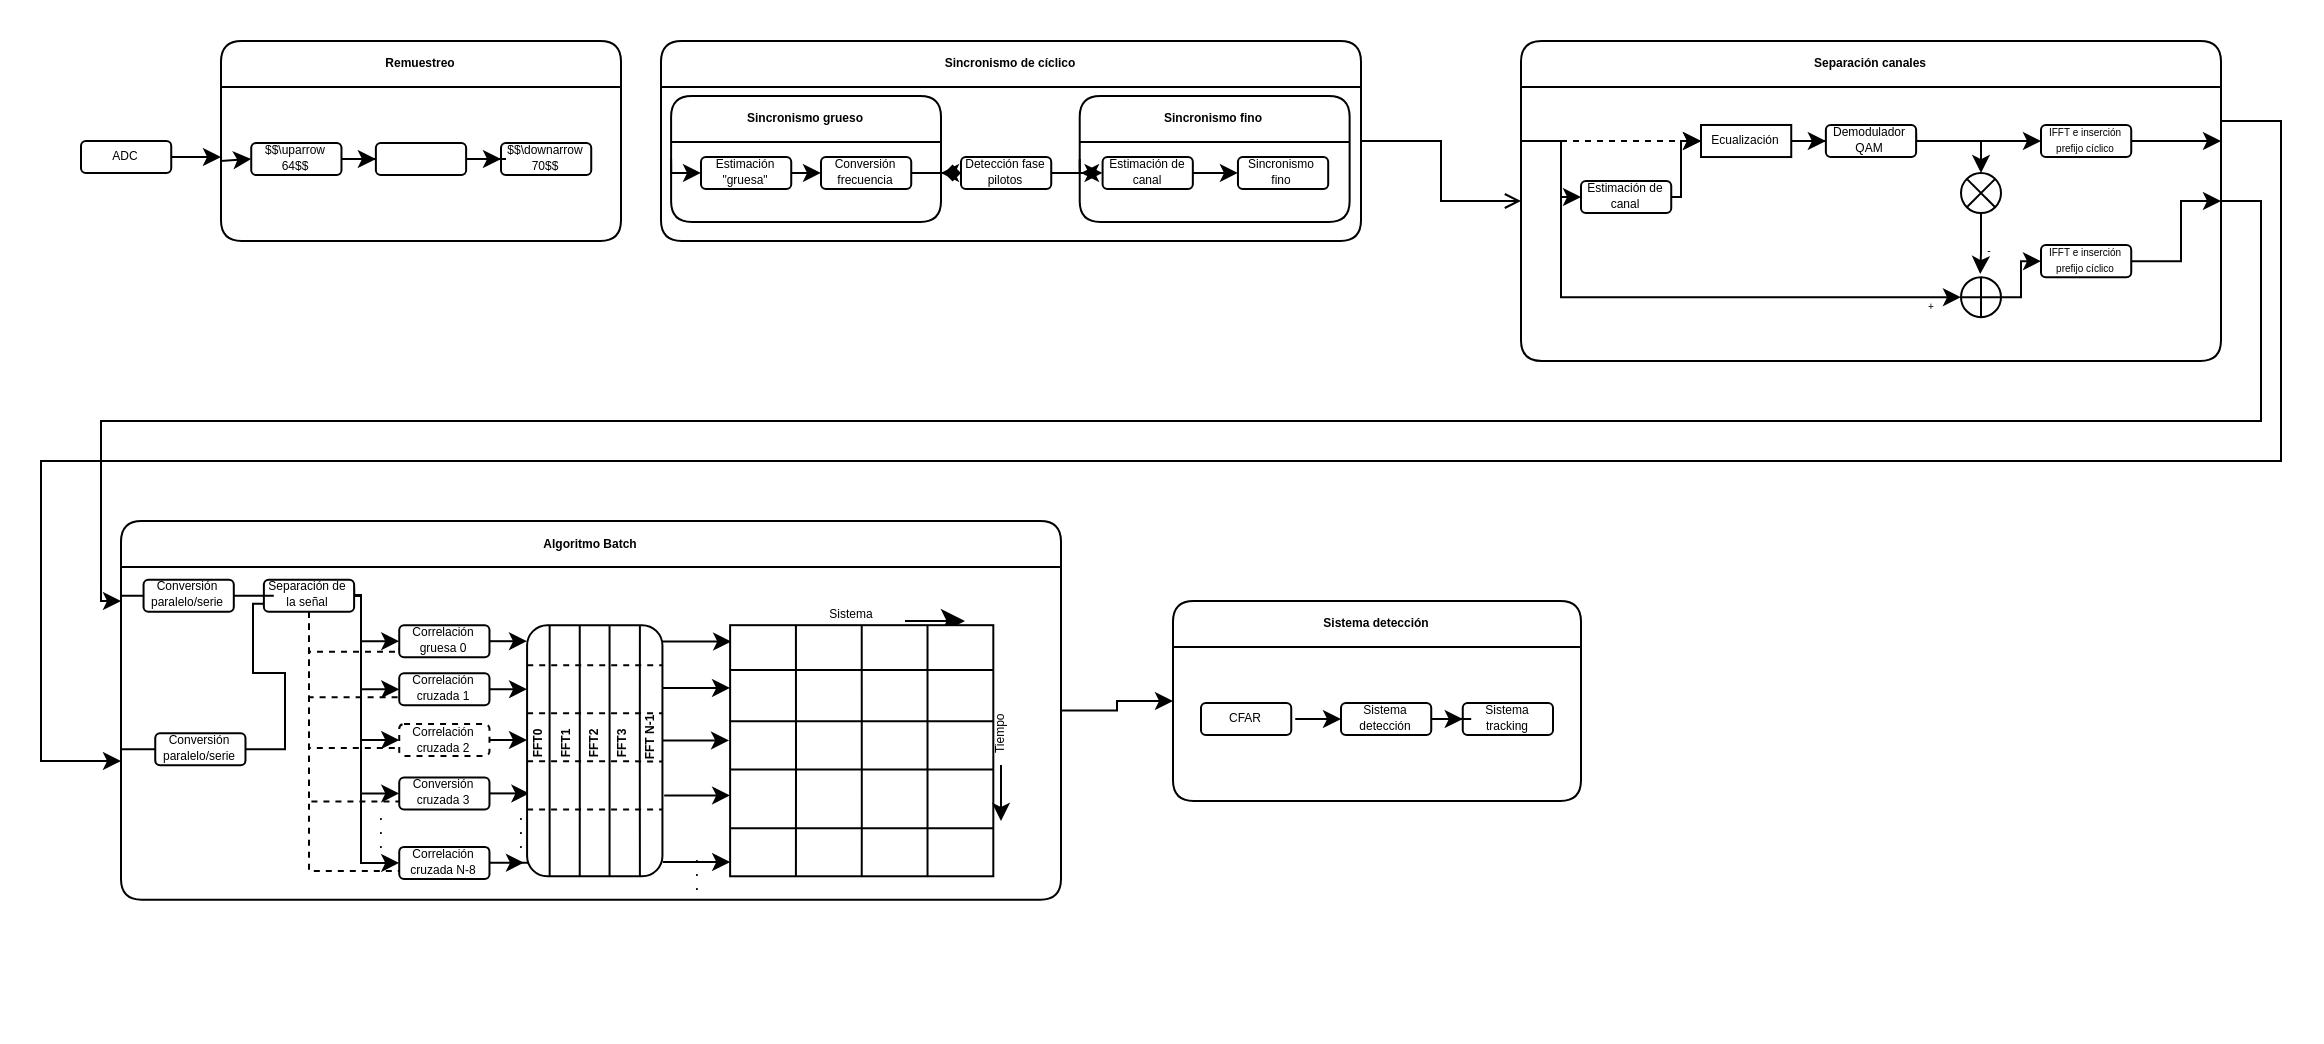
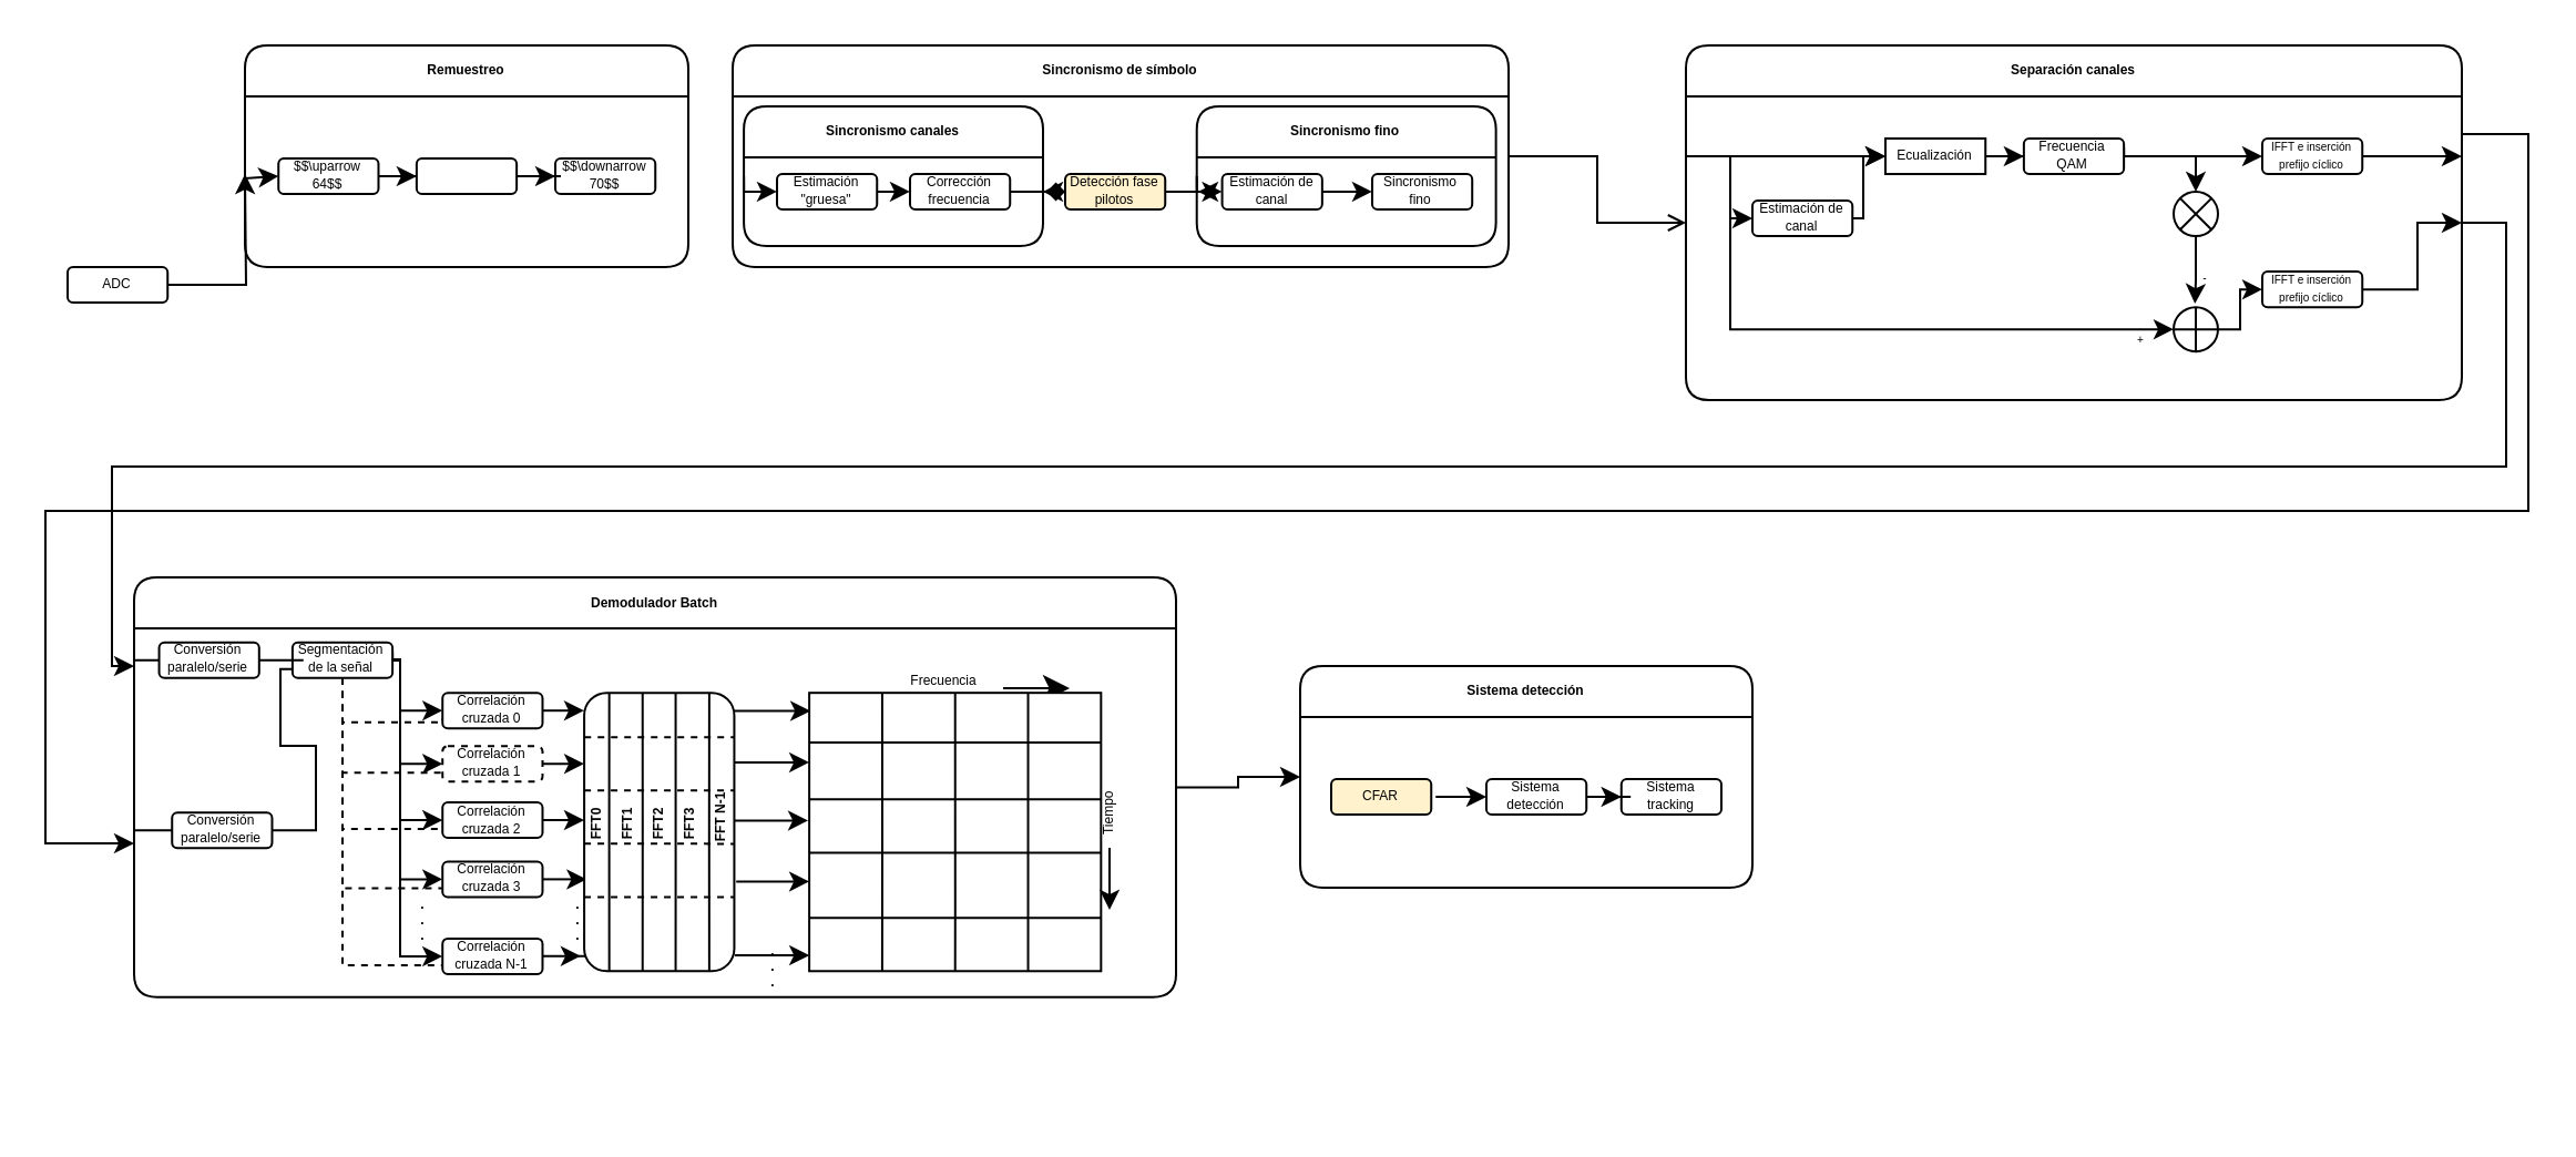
- <mxCell id="13" value="Sincronismo de cíclico" style="swimlane;fontSize=6;rounded=1;container=0;" parent="1" vertex="1"><mxGeometry x="330" y="20" width="350" height="100" as="geometry" /></mxCell>
+ <mxCell id="13" value="Sincronismo de símbolo" style="swimlane;fontSize=6;rounded=1;container=0;" parent="1" vertex="1"><mxGeometry x="330" y="20" width="350" height="100" as="geometry" /></mxCell>
- <mxCell id="22" value="Sincronismo grueso" style="swimlane;rounded=1;shadow=0;glass=0;fontSize=6;whiteSpace=wrap;container=0;" parent="1" vertex="1"><mxGeometry x="335.05" y="47.55" width="134.95" height="62.94" as="geometry"><mxRectangle x="70" y="50" width="100" height="23" as="alternateBounds" /></mxGeometry></mxCell>
+ <mxCell id="22" value="Sincronismo canales" style="swimlane;rounded=1;shadow=0;glass=0;fontSize=6;whiteSpace=wrap;container=0;" parent="1" vertex="1"><mxGeometry x="335.05" y="47.55" width="134.95" height="62.94" as="geometry"><mxRectangle x="70" y="50" width="100" height="23" as="alternateBounds" /></mxGeometry></mxCell>
- <mxCell id="50" style="edgeStyle=orthogonalEdgeStyle;rounded=0;orthogonalLoop=1;jettySize=auto;html=1;exitX=0;exitY=0.25;exitDx=0;exitDy=0;entryX=0;entryY=0.5;entryDx=0;entryDy=0;fontSize=5;strokeWidth=1;dashed=1;" parent="37" source="37" target="39" edge="1"><mxGeometry relative="1" as="geometry"><Array as="points"><mxPoint y="50" /></Array></mxGeometry></mxCell>
+ <mxCell id="50" style="edgeStyle=orthogonalEdgeStyle;rounded=0;orthogonalLoop=1;jettySize=auto;html=1;exitX=0;exitY=0.25;exitDx=0;exitDy=0;entryX=0;entryY=0.5;entryDx=0;entryDy=0;fontSize=5;strokeWidth=1;" parent="37" source="37" target="39" edge="1"><mxGeometry relative="1" as="geometry"><Array as="points"><mxPoint y="50" /></Array></mxGeometry></mxCell>
- <mxCell id="44" value="Demodulador QAM" style="rounded=1;html=1;fontSize=6;whiteSpace=wrap;" parent="37" vertex="1"><mxGeometry x="152.44" y="41.991" width="45.12" height="16.027" as="geometry" /></mxCell>
+ <mxCell id="44" value="Frecuencia QAM" style="rounded=1;html=1;fontSize=6;whiteSpace=wrap;" parent="37" vertex="1"><mxGeometry x="152.44" y="41.991" width="45.12" height="16.027" as="geometry" /></mxCell>
- <mxCell id="3" value="ADC" style="rounded=1;html=1;fontSize=6;whiteSpace=wrap;" parent="1" vertex="1"><mxGeometry x="40" y="70.001" width="45.12" height="16.027" as="geometry" /></mxCell>
+ <mxCell id="3" value="ADC" style="rounded=1;html=1;fontSize=6;whiteSpace=wrap;" parent="1" vertex="1"><mxGeometry x="30" y="120.001" width="45.12" height="16.027" as="geometry" /></mxCell>
- <mxCell id="26" value="Conversión frecuencia" style="rounded=1;html=1;fontSize=6;whiteSpace=wrap;" parent="1" vertex="1"><mxGeometry x="410" y="77.981" width="45.12" height="16.027" as="geometry" /></mxCell>
+ <mxCell id="26" value="Corrección frecuencia" style="rounded=1;html=1;fontSize=6;whiteSpace=wrap;" parent="1" vertex="1"><mxGeometry x="410" y="77.981" width="45.12" height="16.027" as="geometry" /></mxCell>
- <mxCell id="27" value="Detección fase pilotos" style="rounded=1;html=1;fontSize=6;whiteSpace=wrap;" parent="1" vertex="1"><mxGeometry x="480" y="77.981" width="45.12" height="16.027" as="geometry" /></mxCell>
+ <mxCell id="27" value="Detección fase pilotos" style="rounded=1;html=1;fontSize=6;whiteSpace=wrap;fillColor=#fff2cc;" parent="1" vertex="1"><mxGeometry x="480" y="77.981" width="45.12" height="16.027" as="geometry" /></mxCell>
- <mxCell id="65" value="Algoritmo Batch" style="swimlane;rounded=1;shadow=0;glass=0;whiteSpace=wrap;fontSize=6;" parent="1" vertex="1"><mxGeometry x="60" y="260" width="470" height="189.41" as="geometry" /></mxCell>
+ <mxCell id="65" value="Demodulador Batch" style="swimlane;rounded=1;shadow=0;glass=0;whiteSpace=wrap;fontSize=6;" parent="1" vertex="1"><mxGeometry x="60" y="260" width="470" height="189.41" as="geometry" /></mxCell>
- <mxCell id="76" value="&lt;font style=&quot;font-size: 6px;&quot;&gt;Separación de la señal&lt;/font&gt;" style="rounded=1;html=1;fontSize=6;whiteSpace=wrap;" parent="65" vertex="1"><mxGeometry x="71.44" y="29.383" width="45.12" height="16.027" as="geometry" /></mxCell>
+ <mxCell id="76" value="&lt;font style=&quot;font-size: 6px;&quot;&gt;Segmentación de la señal&lt;/font&gt;" style="rounded=1;html=1;fontSize=6;whiteSpace=wrap;" parent="65" vertex="1"><mxGeometry x="71.44" y="29.383" width="45.12" height="16.027" as="geometry" /></mxCell>
- <mxCell id="92" value="Sistema" style="text;html=1;align=center;verticalAlign=middle;resizable=0;points=[];autosize=1;strokeColor=none;fillColor=none;fontSize=6;" parent="65" vertex="1"><mxGeometry x="340.004" y="42.092" width="50" height="10" as="geometry" /></mxCell>
+ <mxCell id="92" value="Frecuencia" style="text;html=1;align=center;verticalAlign=middle;resizable=0;points=[];autosize=1;strokeColor=none;fillColor=none;fontSize=6;" parent="65" vertex="1"><mxGeometry x="340.004" y="42.092" width="50" height="10" as="geometry" /></mxCell>
- <mxCell id="78" value="Correlación gruesa 0" style="rounded=1;html=1;fontSize=6;whiteSpace=wrap;" parent="65" vertex="1"><mxGeometry x="139.12" y="52.088" width="45.12" height="16.027" as="geometry" /></mxCell>
+ <mxCell id="78" value="Correlación cruzada 0" style="rounded=1;html=1;fontSize=6;whiteSpace=wrap;" parent="65" vertex="1"><mxGeometry x="139.12" y="52.088" width="45.12" height="16.027" as="geometry" /></mxCell>
- <mxCell id="79" value="Correlación cruzada 1" style="rounded=1;html=1;fontSize=6;whiteSpace=wrap;" parent="65" vertex="1"><mxGeometry x="139.12" y="76.128" width="45.12" height="16.027" as="geometry" /></mxCell>
+ <mxCell id="79" value="Correlación cruzada 1" style="rounded=1;html=1;fontSize=6;whiteSpace=wrap;dashed=1;" parent="65" vertex="1"><mxGeometry x="139.12" y="76.128" width="45.12" height="16.027" as="geometry" /></mxCell>
- <mxCell id="63" value="CFAR" style="rounded=1;html=1;fontSize=6;whiteSpace=wrap;" vertex="1" parent="58"><mxGeometry x="14" y="51.001" width="45.12" height="16.027" as="geometry" /></mxCell>
+ <mxCell id="63" value="CFAR" style="rounded=1;html=1;fontSize=6;whiteSpace=wrap;fillColor=#fff2cc;" vertex="1" parent="58"><mxGeometry x="14" y="51.001" width="45.12" height="16.027" as="geometry" /></mxCell>
- <mxCell id="81" value="Correlación cruzada 2" style="rounded=1;html=1;fontSize=6;whiteSpace=wrap;dashed=1;" parent="65" vertex="1"><mxGeometry x="139.12" y="101.504" width="45.12" height="16.027" as="geometry" /></mxCell>
+ <mxCell id="81" value="Correlación cruzada 2" style="rounded=1;html=1;fontSize=6;whiteSpace=wrap;" parent="65" vertex="1"><mxGeometry x="139.12" y="101.504" width="45.12" height="16.027" as="geometry" /></mxCell>
- <mxCell id="83" value="Conversión cruzada 3" style="rounded=1;html=1;fontSize=6;whiteSpace=wrap;" parent="65" vertex="1"><mxGeometry x="139.12" y="128.216" width="45.12" height="16.027" as="geometry" /></mxCell>
+ <mxCell id="83" value="Correlación cruzada 3" style="rounded=1;html=1;fontSize=6;whiteSpace=wrap;" parent="65" vertex="1"><mxGeometry x="139.12" y="128.216" width="45.12" height="16.027" as="geometry" /></mxCell>
- <mxCell id="85" value="Correlación cruzada N-8" style="rounded=1;html=1;whiteSpace=wrap;fontSize=6;" parent="65" vertex="1"><mxGeometry x="139.12" y="162.941" width="45.12" height="16.027" as="geometry" /></mxCell>
+ <mxCell id="85" value="Correlación cruzada N-1" style="rounded=1;html=1;whiteSpace=wrap;fontSize=6;" parent="65" vertex="1"><mxGeometry x="139.12" y="162.941" width="45.12" height="16.027" as="geometry" /></mxCell>
